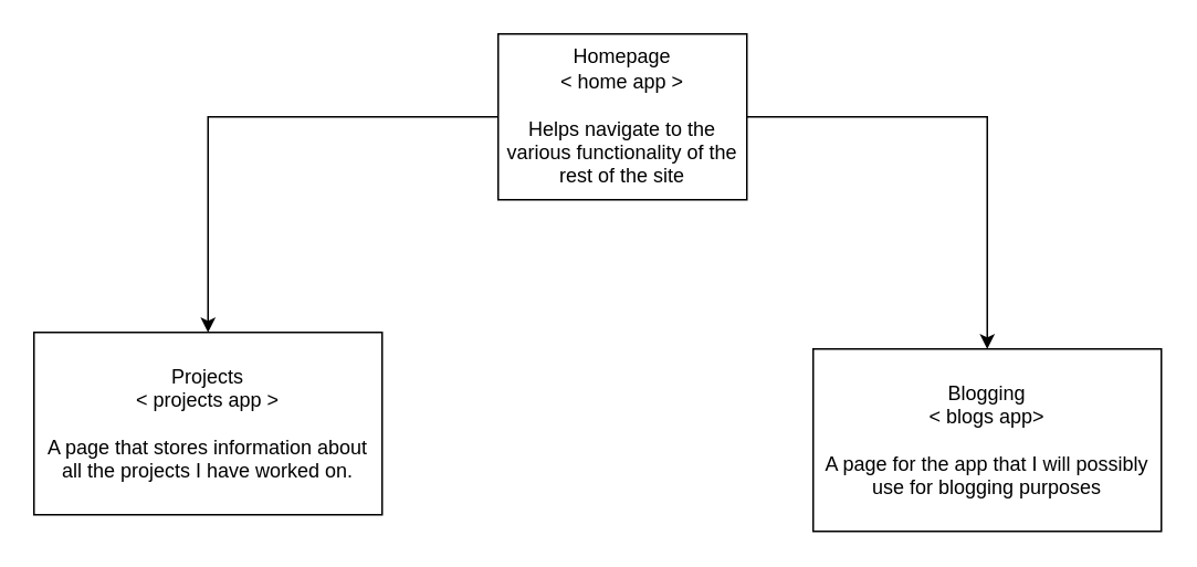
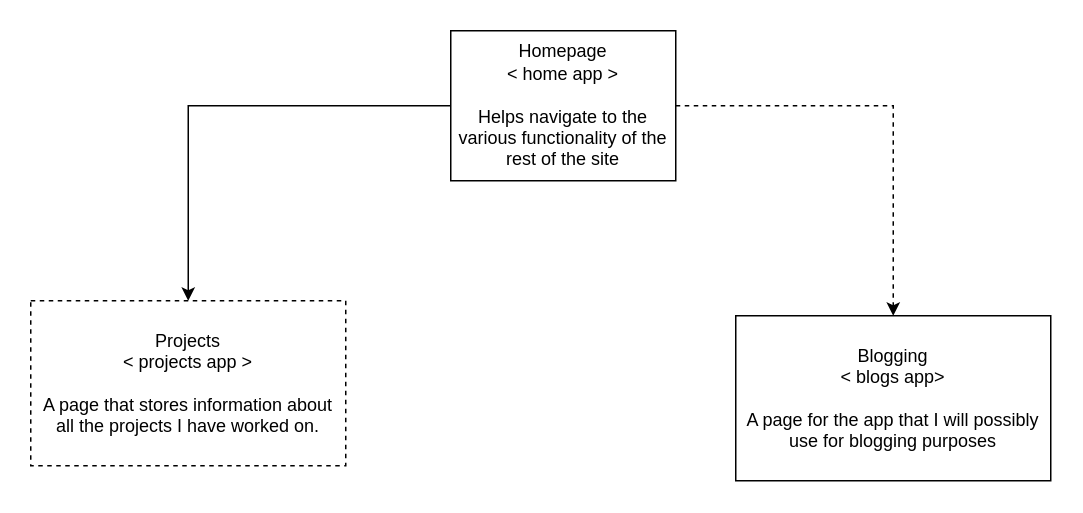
- <mxCell id="3" value="" style="edgeStyle=orthogonalEdgeStyle;rounded=0;orthogonalLoop=1;jettySize=auto;html=1;" edge="1" parent="1" source="4" target="6"><mxGeometry relative="1" as="geometry" /></mxCell>
+ <mxCell id="3" value="" style="edgeStyle=orthogonalEdgeStyle;rounded=0;orthogonalLoop=1;jettySize=auto;html=1;dashed=1;" edge="1" parent="1" source="4" target="6"><mxGeometry relative="1" as="geometry" /></mxCell>
- <mxCell id="5" value="Projects&lt;br&gt;&amp;lt; projects app &amp;gt;&lt;br&gt;&lt;br&gt;A page that stores information about all the projects I have worked on." style="whiteSpace=wrap;html=1;rounded=0;" vertex="1" parent="1"><mxGeometry x="20" y="200" width="210" height="110" as="geometry" /></mxCell>
+ <mxCell id="5" value="Projects&lt;br&gt;&amp;lt; projects app &amp;gt;&lt;br&gt;&lt;br&gt;A page that stores information about all the projects I have worked on." style="whiteSpace=wrap;html=1;rounded=0;dashed=1;" vertex="1" parent="1"><mxGeometry x="20" y="200" width="210" height="110" as="geometry" /></mxCell>
